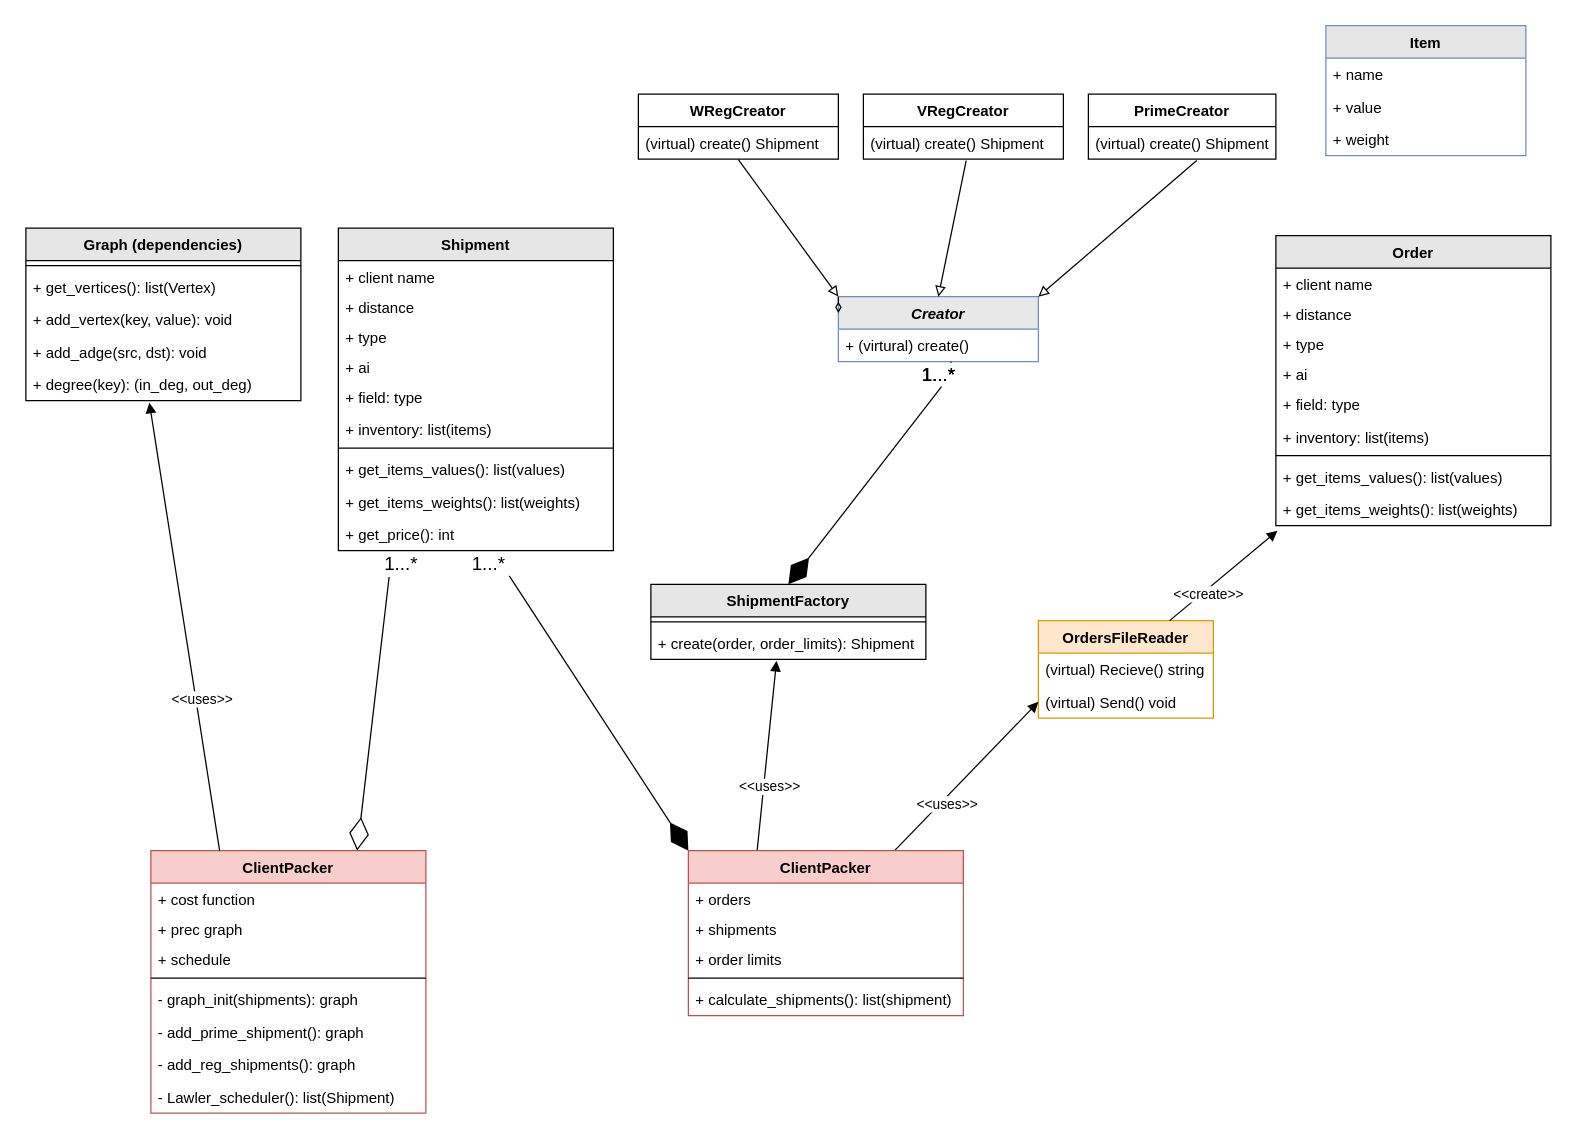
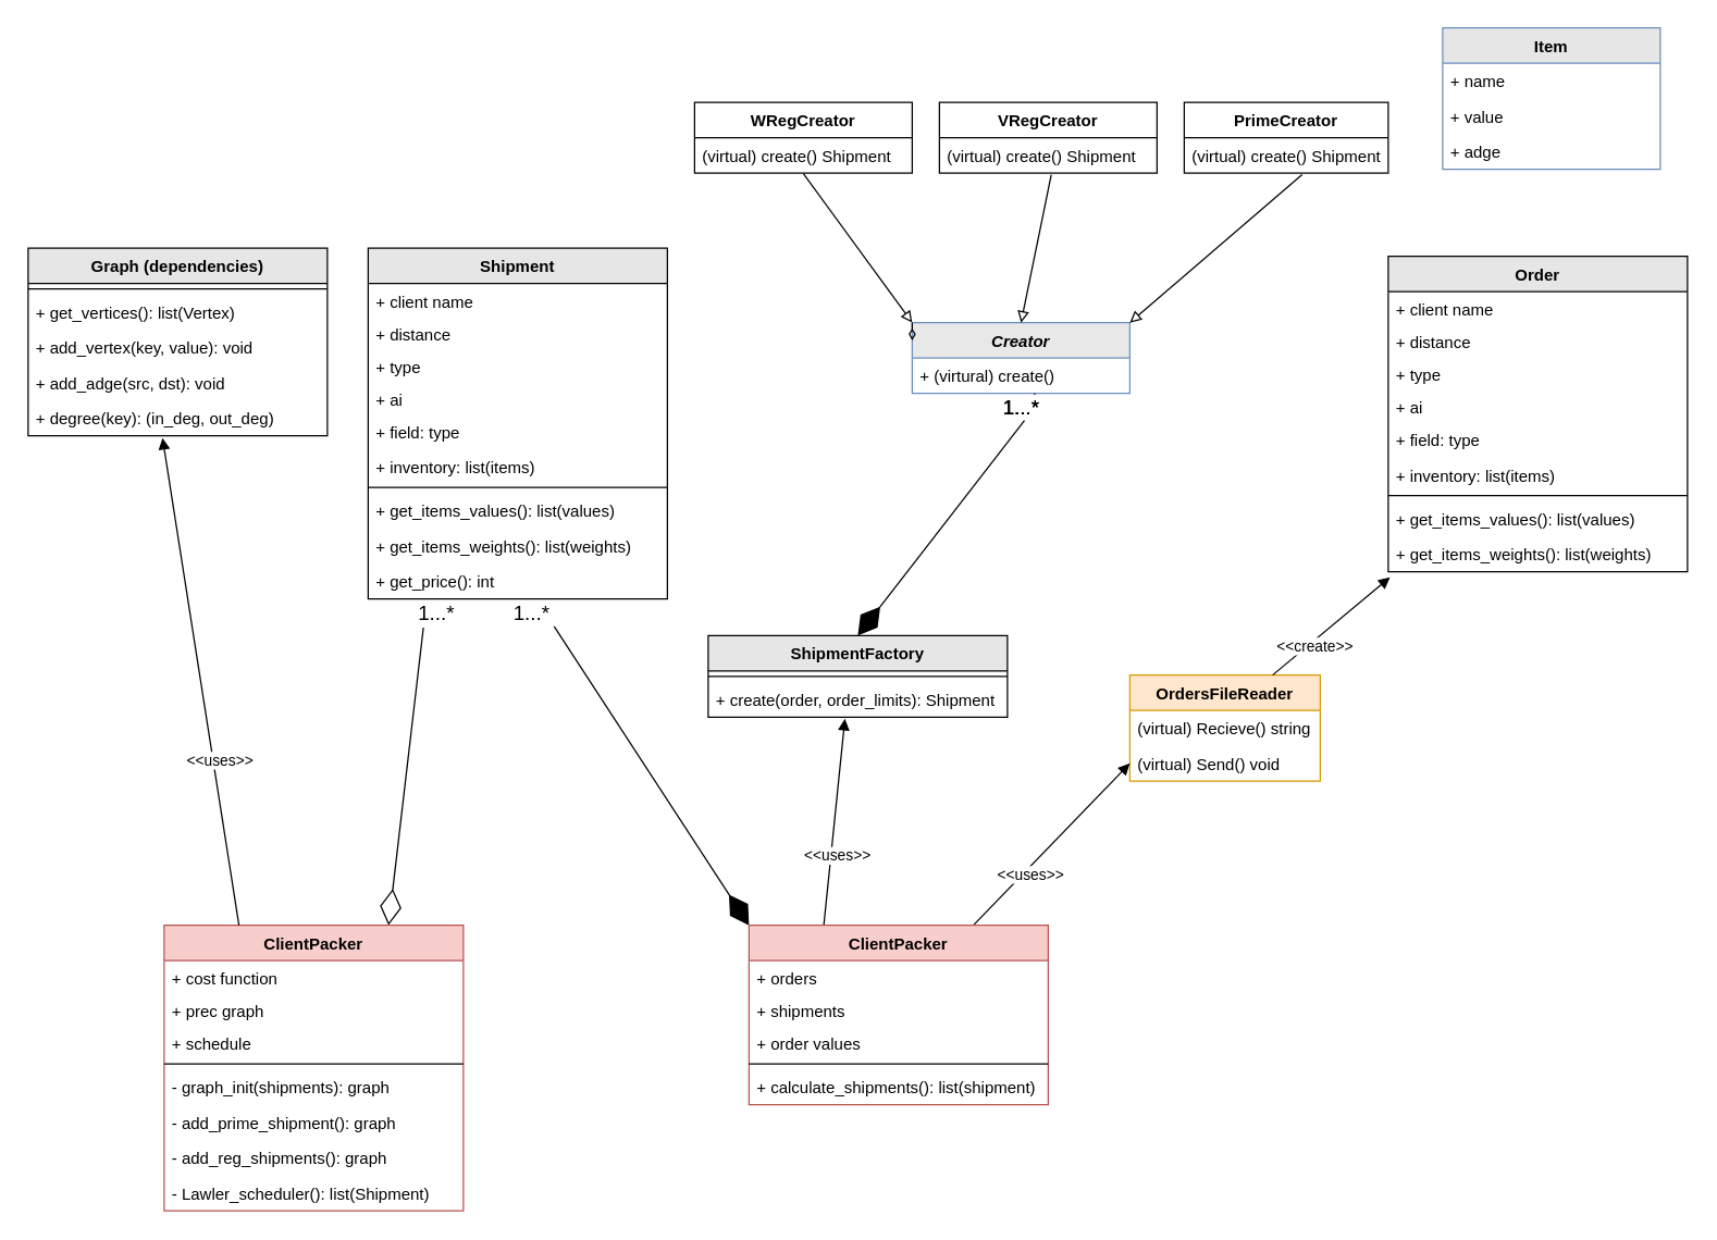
- <mxCell id="12" value="+ weight&#10; " style="text;strokeColor=none;fillColor=none;align=left;verticalAlign=top;spacingLeft=4;spacingRight=4;overflow=hidden;rotatable=0;points=[[0,0.5],[1,0.5]];portConstraint=eastwest;" vertex="1" parent="9"><mxGeometry y="78" width="160" height="26" as="geometry" /></mxCell>
+ <mxCell id="12" value="+ adge&#10; " style="text;strokeColor=none;fillColor=none;align=left;verticalAlign=top;spacingLeft=4;spacingRight=4;overflow=hidden;rotatable=0;points=[[0,0.5],[1,0.5]];portConstraint=eastwest;" vertex="1" parent="9"><mxGeometry y="78" width="160" height="26" as="geometry" /></mxCell>
- <mxCell id="61" value="+ order limits" style="text;strokeColor=none;fillColor=none;align=left;verticalAlign=top;spacingLeft=4;spacingRight=4;overflow=hidden;rotatable=0;points=[[0,0.5],[1,0.5]];portConstraint=eastwest;" vertex="1" parent="58"><mxGeometry y="74" width="220" height="24" as="geometry" /></mxCell>
+ <mxCell id="61" value="+ order values" style="text;strokeColor=none;fillColor=none;align=left;verticalAlign=top;spacingLeft=4;spacingRight=4;overflow=hidden;rotatable=0;points=[[0,0.5],[1,0.5]];portConstraint=eastwest;" vertex="1" parent="58"><mxGeometry y="74" width="220" height="24" as="geometry" /></mxCell>
